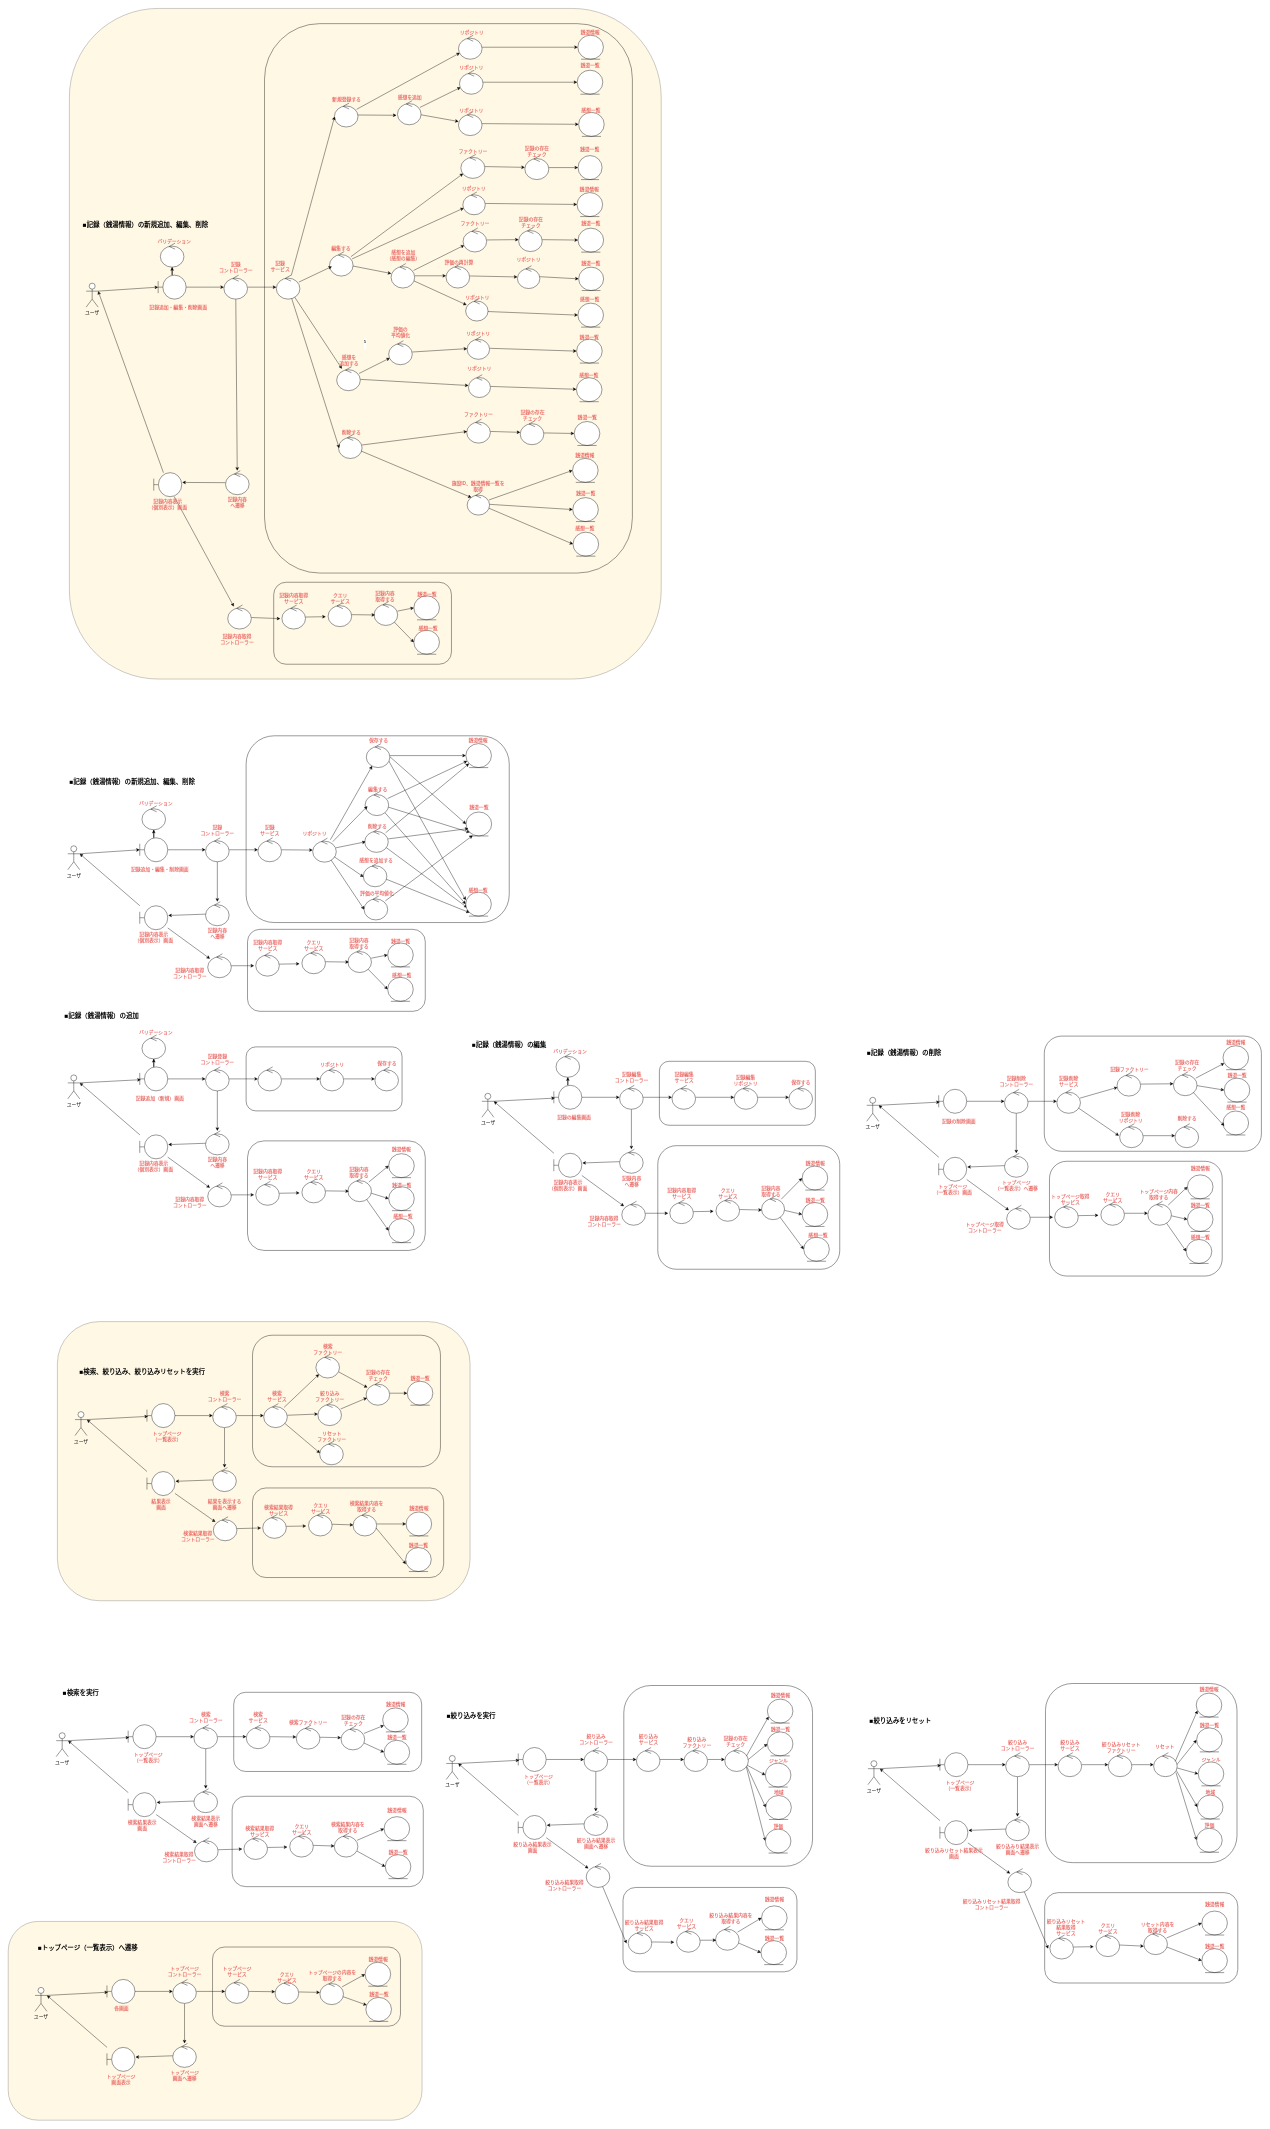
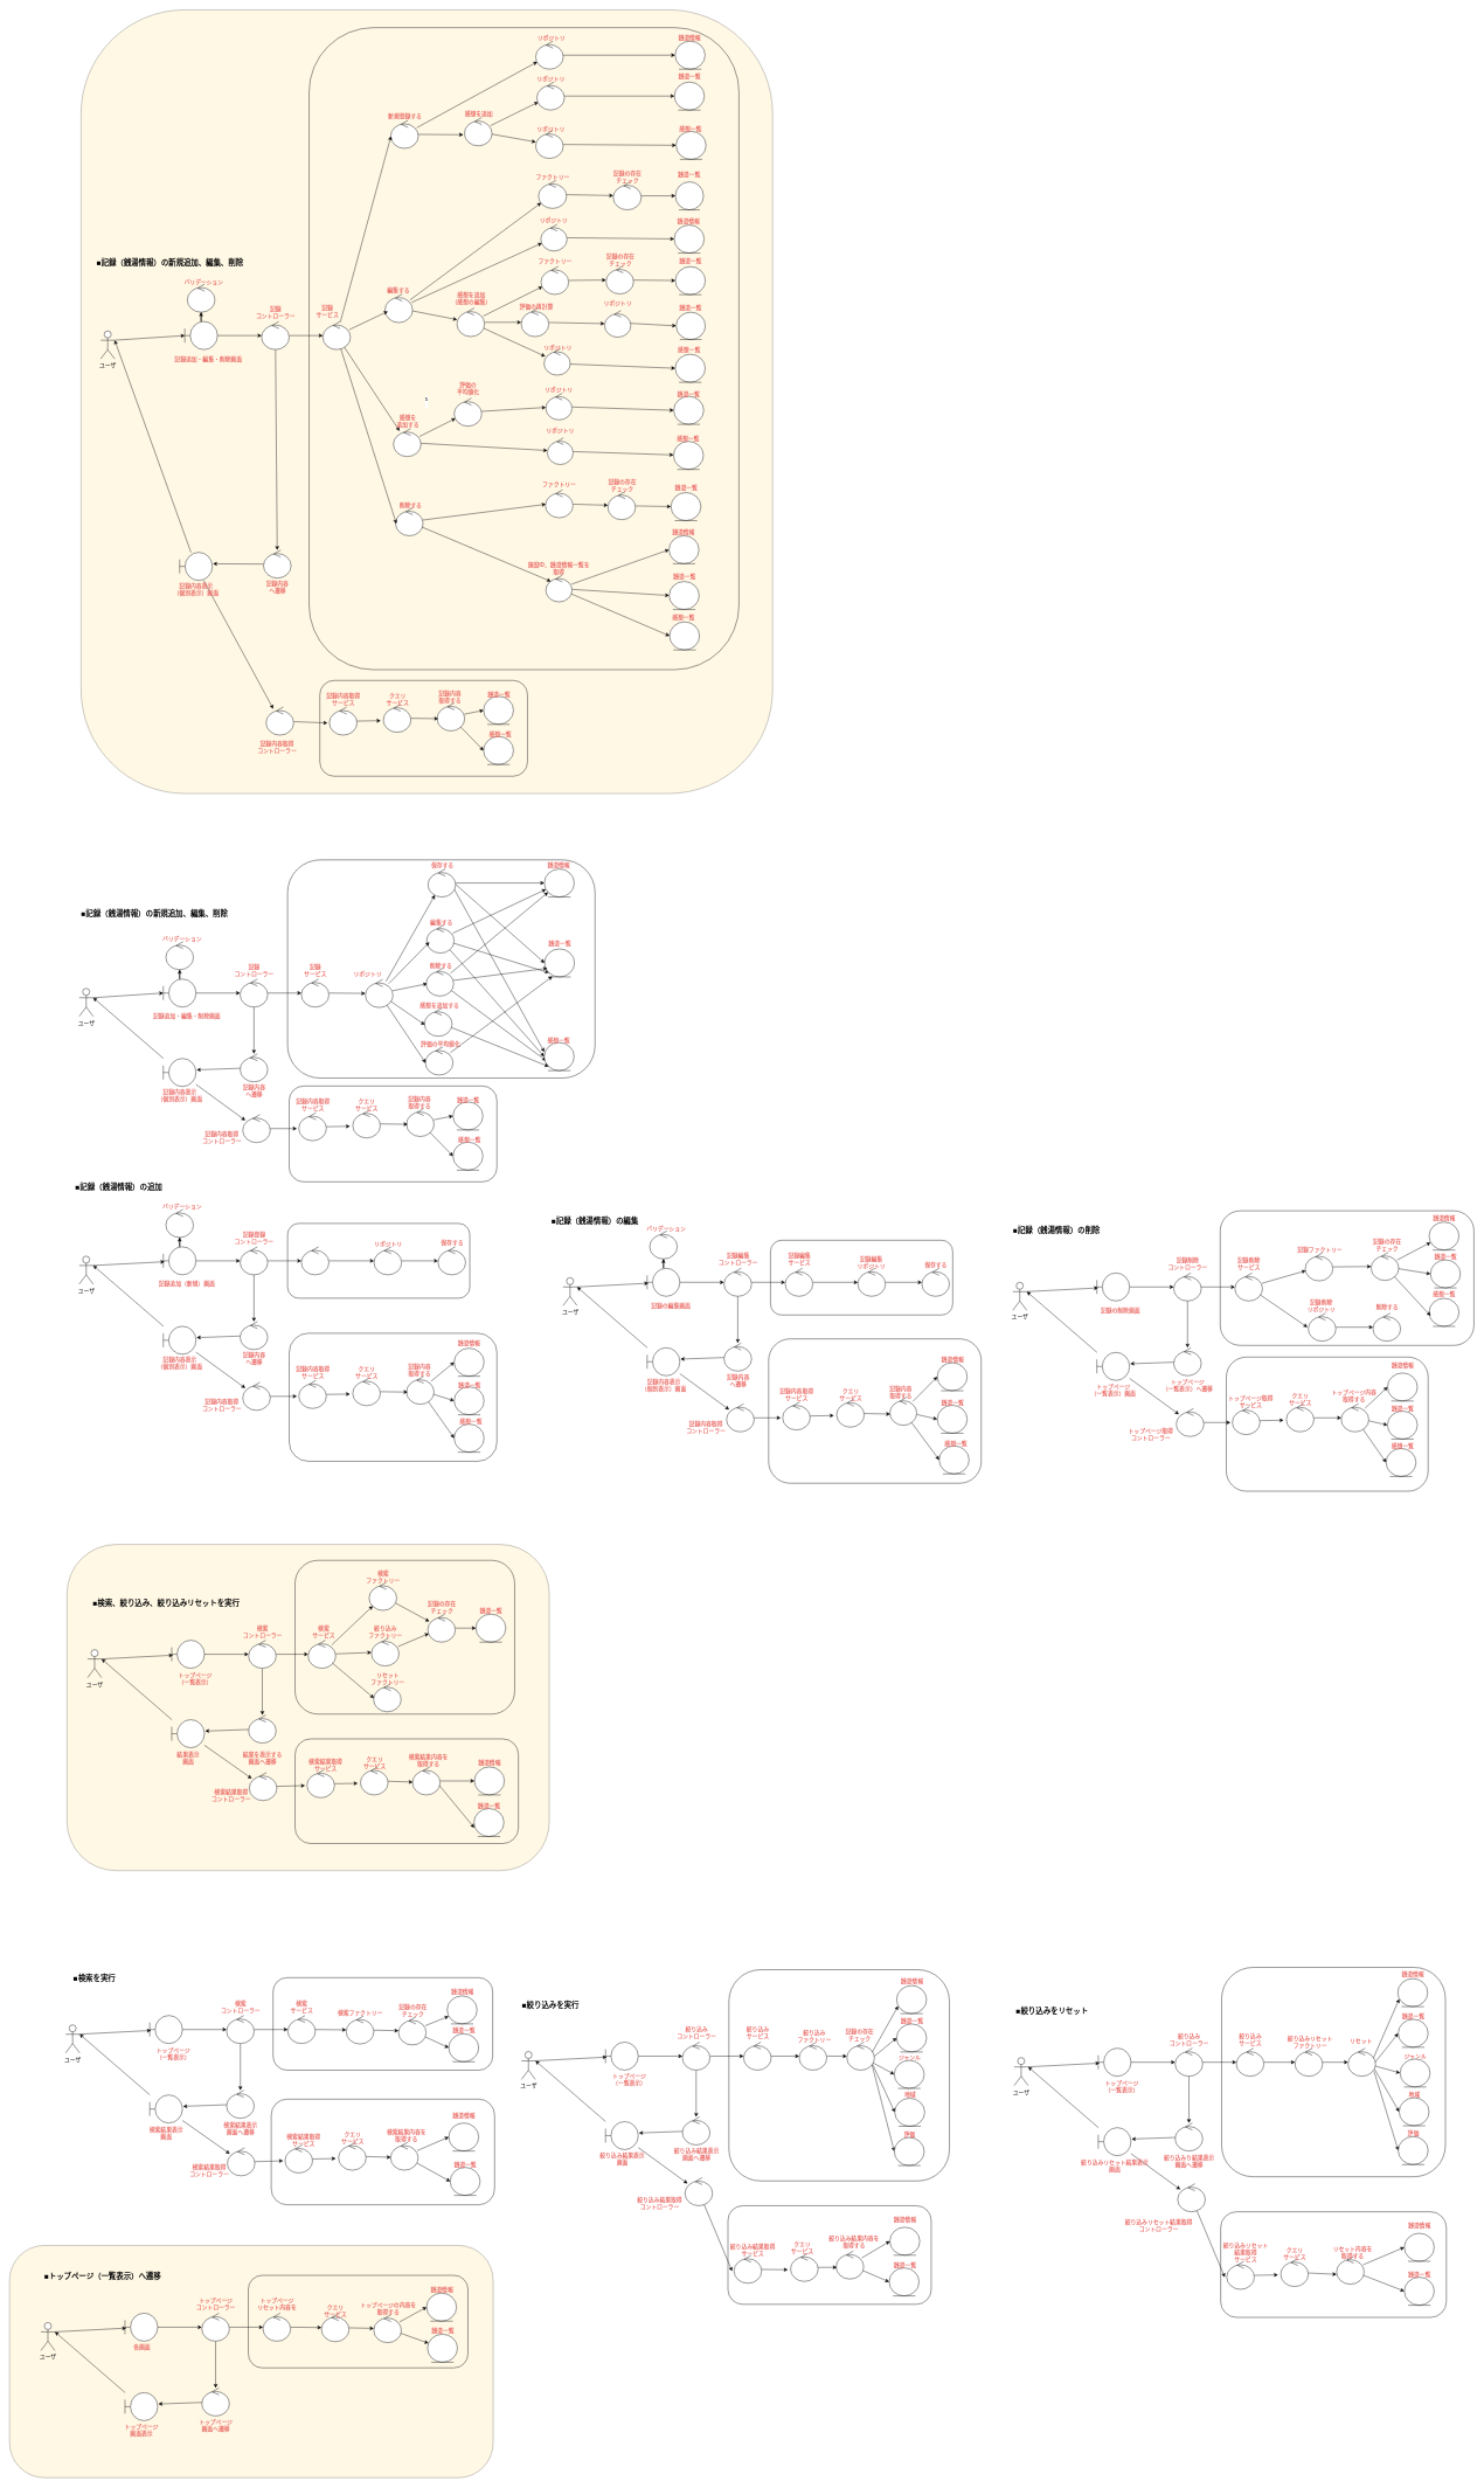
- <mxCell id="464" value="&lt;div&gt;&lt;b style=&quot;color: rgb(234, 107, 102);&quot;&gt;トップページ&lt;/b&gt;&lt;/div&gt;&lt;div&gt;&lt;b&gt;&lt;font color=&quot;#ea6b66&quot;&gt;サービス&lt;br&gt;&lt;/font&gt;&lt;/b&gt;&lt;/div&gt;" style="text;html=1;align=center;verticalAlign=middle;resizable=0;points=[];autosize=1;strokeColor=none;fillColor=none;" parent="1" vertex="1"><mxGeometry x="547" y="4909" width="90" height="41" as="geometry" /></mxCell>
+ <mxCell id="464" value="&lt;div&gt;&lt;b style=&quot;color: rgb(234, 107, 102);&quot;&gt;トップページ&lt;/b&gt;&lt;/div&gt;&lt;div&gt;&lt;b&gt;&lt;font color=&quot;#ea6b66&quot;&gt;リセット内容を&lt;br&gt;&lt;/font&gt;&lt;/b&gt;&lt;/div&gt;" style="text;html=1;align=center;verticalAlign=middle;resizable=0;points=[];autosize=1;strokeColor=none;fillColor=none;" parent="1" vertex="1"><mxGeometry x="547" y="4909" width="90" height="41" as="geometry" /></mxCell>
